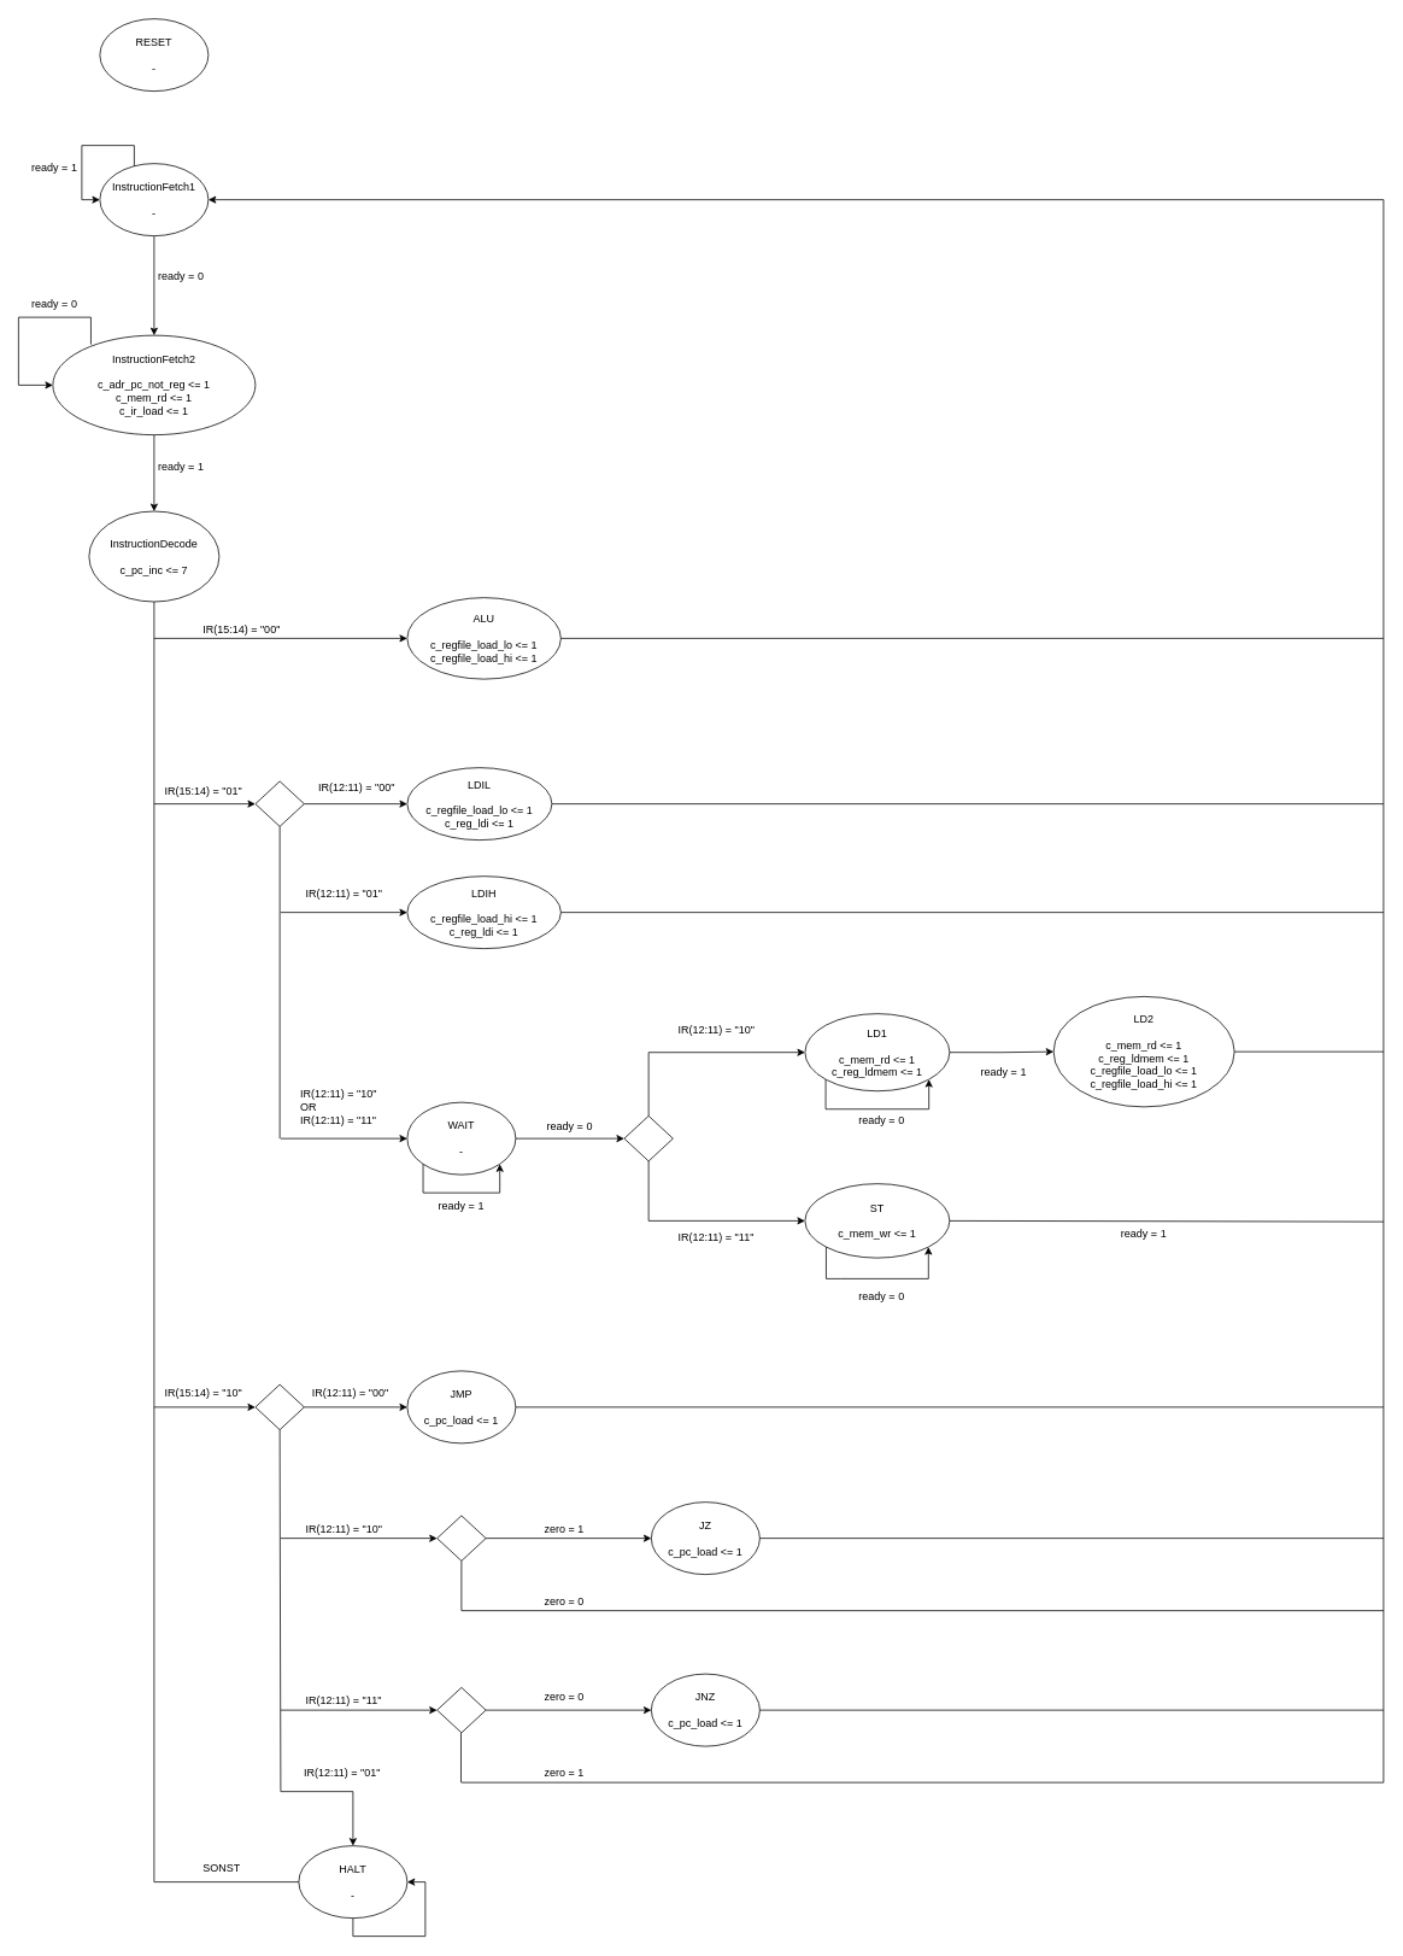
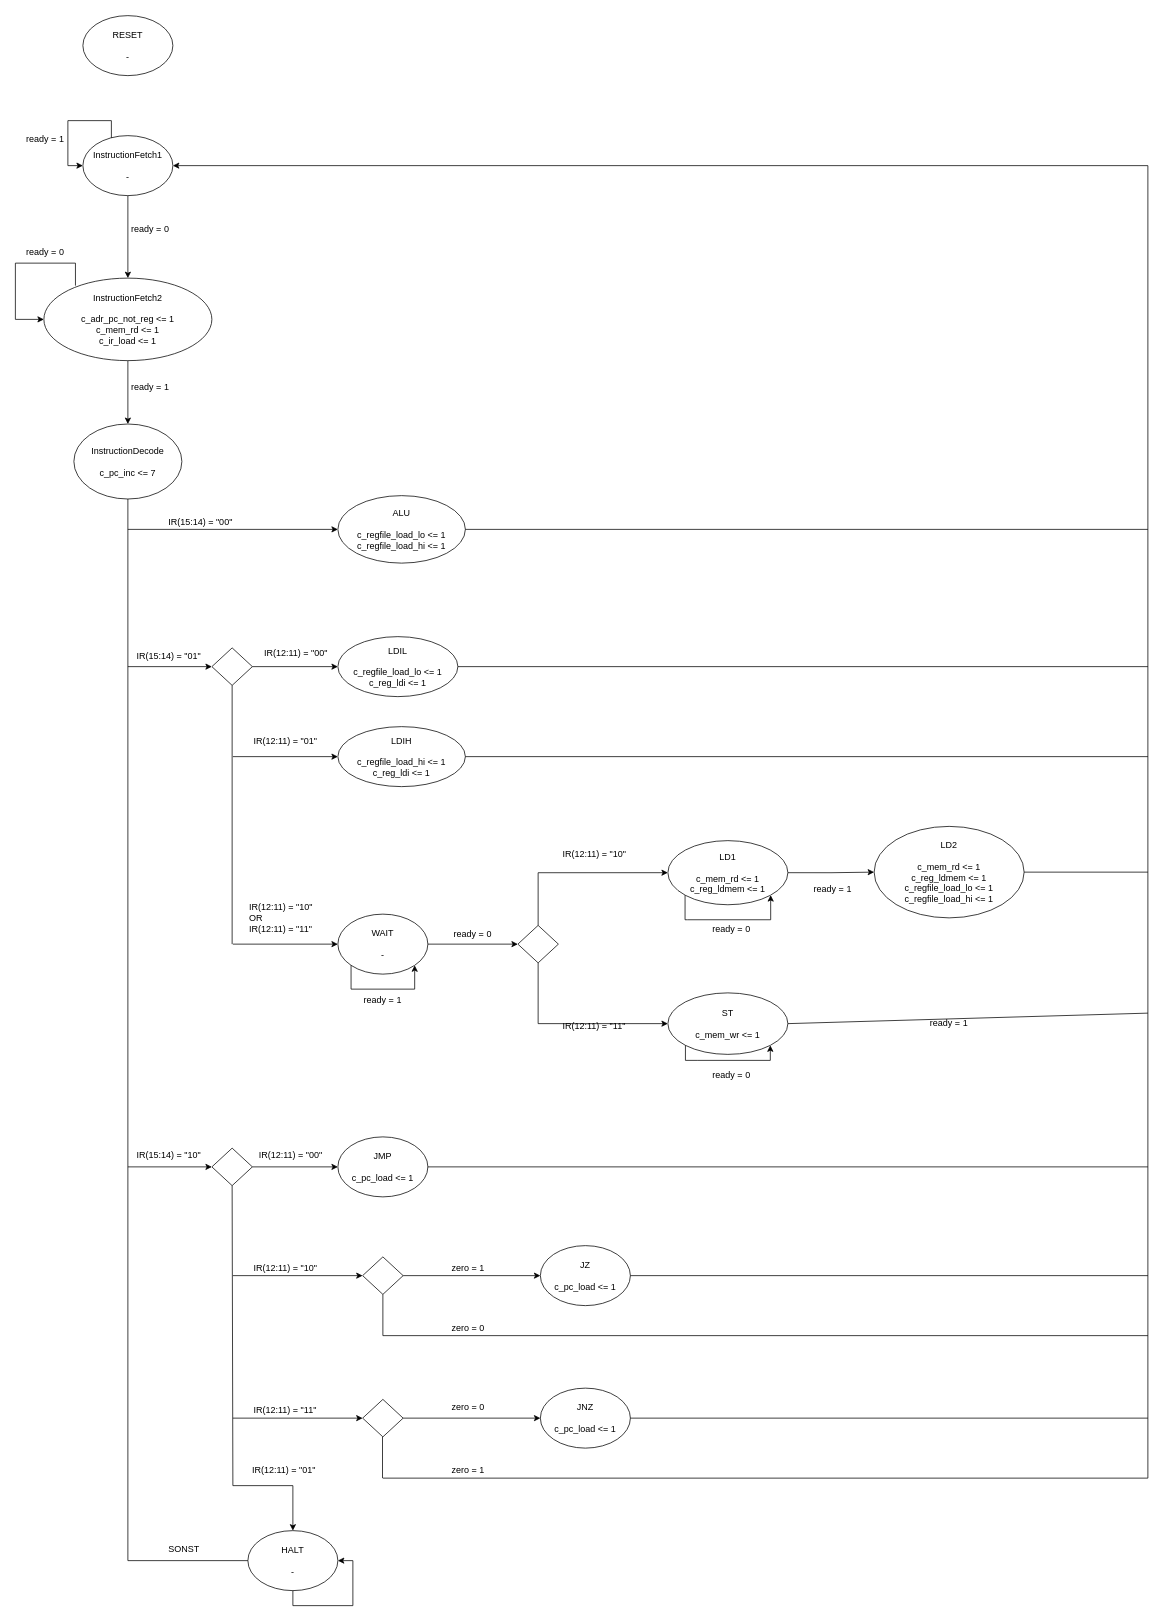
- <mxCell id="41" value="&lt;div&gt;ST&lt;/div&gt;&lt;div&gt;&lt;br&gt;&lt;/div&gt;&lt;div&gt;c_mem_wr &amp;lt;= 1&lt;/div&gt;" style="ellipse;whiteSpace=wrap;html=1;" parent="1" vertex="1"><mxGeometry x="890" y="1308" width="160" height="82" as="geometry" /></mxCell>
+ <mxCell id="41" value="&lt;div&gt;ST&lt;/div&gt;&lt;div&gt;&lt;br&gt;&lt;/div&gt;&lt;div&gt;c_mem_wr &amp;lt;= 1&lt;/div&gt;" style="ellipse;whiteSpace=wrap;html=1;" parent="1" vertex="1"><mxGeometry x="890" y="1323" width="160" height="82" as="geometry" /></mxCell>
